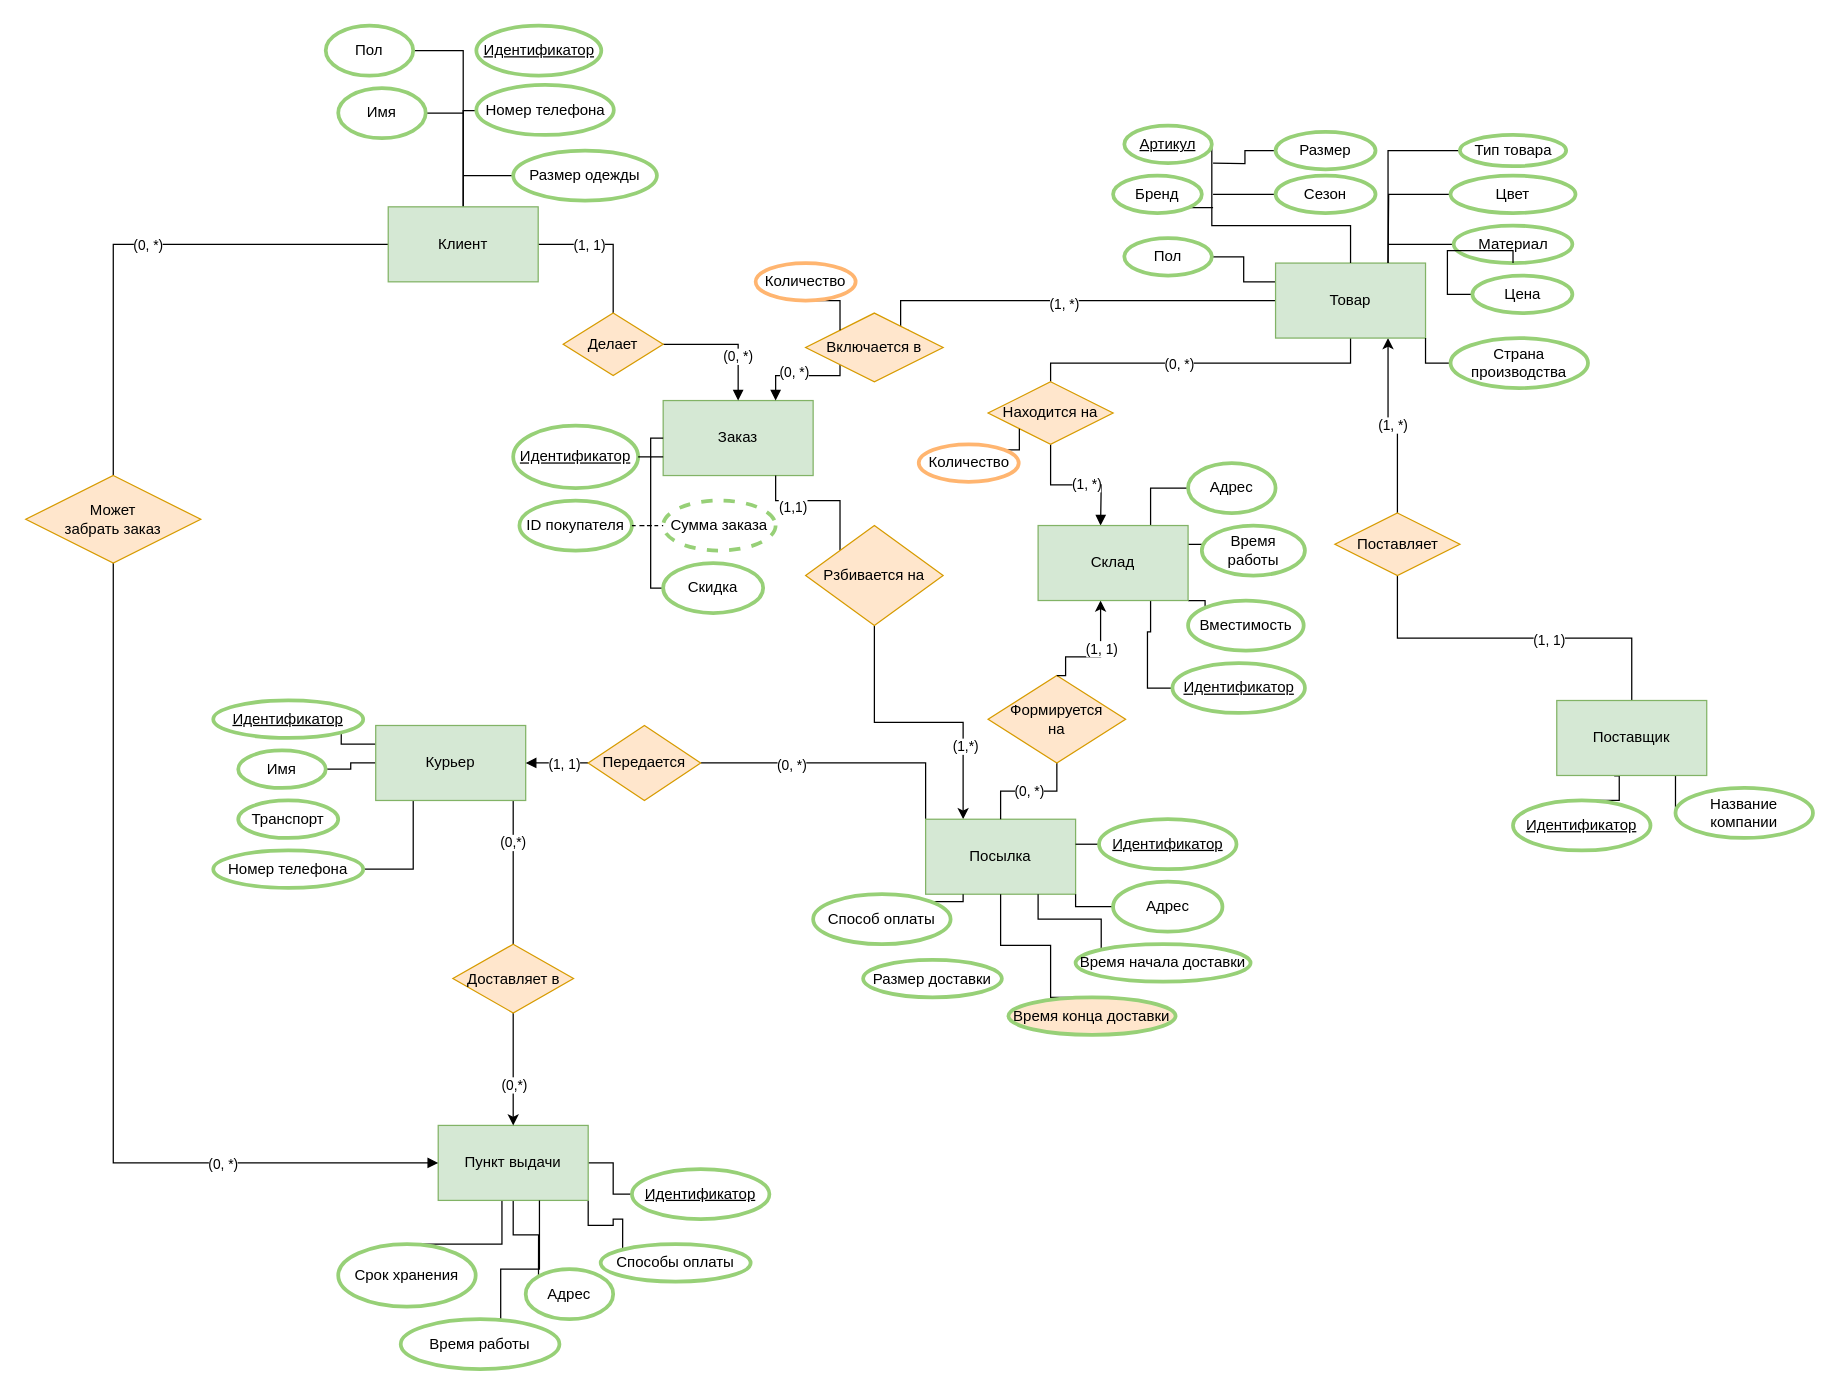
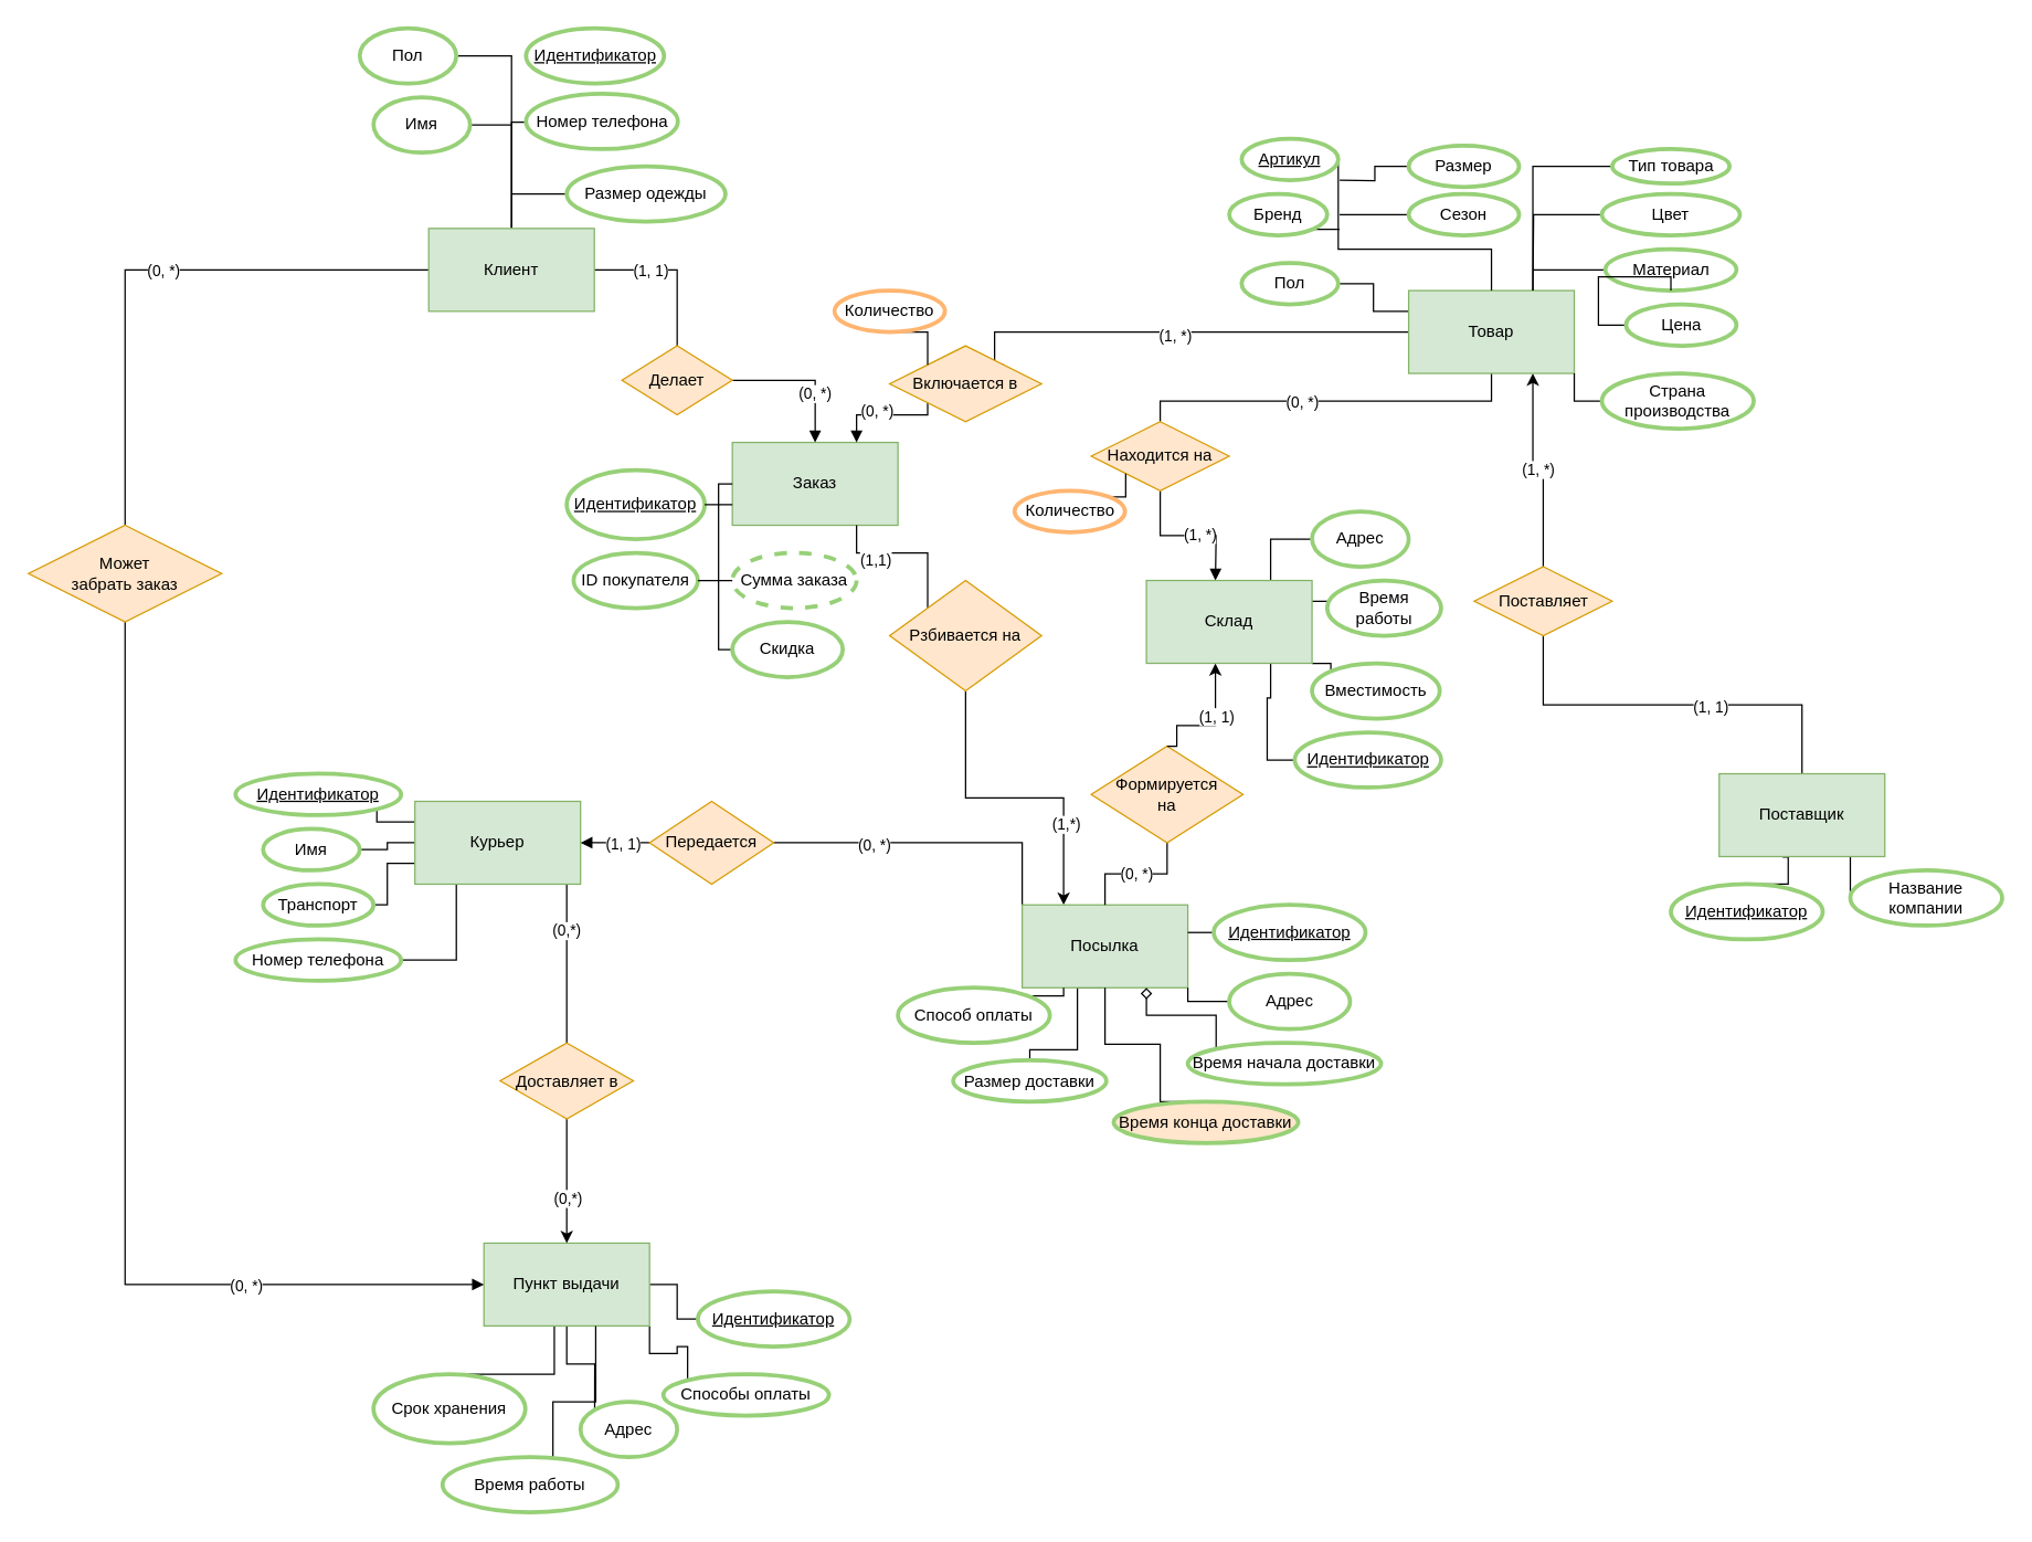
- <mxCell id="11" style="edgeStyle=orthogonalEdgeStyle;rounded=0;orthogonalLoop=1;jettySize=auto;html=1;exitX=1;exitY=0.5;exitDx=0;exitDy=0;endArrow=none;endFill=0;dashed=1;" parent="2" source="9" target="10" edge="1"><mxGeometry relative="1" as="geometry" /></mxCell>
+ <mxCell id="11" style="edgeStyle=orthogonalEdgeStyle;rounded=0;orthogonalLoop=1;jettySize=auto;html=1;exitX=1;exitY=0.5;exitDx=0;exitDy=0;endArrow=none;endFill=0;" parent="2" source="9" target="10" edge="1"><mxGeometry relative="1" as="geometry" /></mxCell>
+ <mxCell id="50" style="edgeStyle=orthogonalEdgeStyle;rounded=0;orthogonalLoop=1;jettySize=auto;html=1;exitX=0;exitY=0.75;exitDx=0;exitDy=0;endArrow=none;endFill=0;" parent="1" source="54" target="95" edge="1"><mxGeometry relative="1" as="geometry" /></mxCell>
- <mxCell id="88" style="edgeStyle=orthogonalEdgeStyle;rounded=0;orthogonalLoop=1;jettySize=auto;html=1;exitX=0;exitY=0;exitDx=0;exitDy=0;entryX=0.75;entryY=1;entryDx=0;entryDy=0;startArrow=none;startFill=0;endArrow=none;endFill=0;" parent="1" source="89" target="43" edge="1"><mxGeometry relative="1" as="geometry" /></mxCell>
+ <mxCell id="88" style="edgeStyle=orthogonalEdgeStyle;rounded=0;orthogonalLoop=1;jettySize=auto;html=1;exitX=0;exitY=0;exitDx=0;exitDy=0;entryX=0.75;entryY=1;entryDx=0;entryDy=0;startArrow=none;startFill=0;endArrow=diamond;endFill=0;" parent="1" source="89" target="43" edge="1"><mxGeometry relative="1" as="geometry" /></mxCell>
+ <mxCell id="40" style="edgeStyle=orthogonalEdgeStyle;rounded=0;orthogonalLoop=1;jettySize=auto;html=1;exitX=0.5;exitY=1;exitDx=0;exitDy=0;entryX=0.5;entryY=0;entryDx=0;entryDy=0;endArrow=none;endFill=0;" parent="1" source="43" target="96" edge="1"><mxGeometry relative="1" as="geometry"><Array as="points"><mxPoint x="780" y="715" /><mxPoint x="780" y="760" /></Array></mxGeometry></mxCell>
